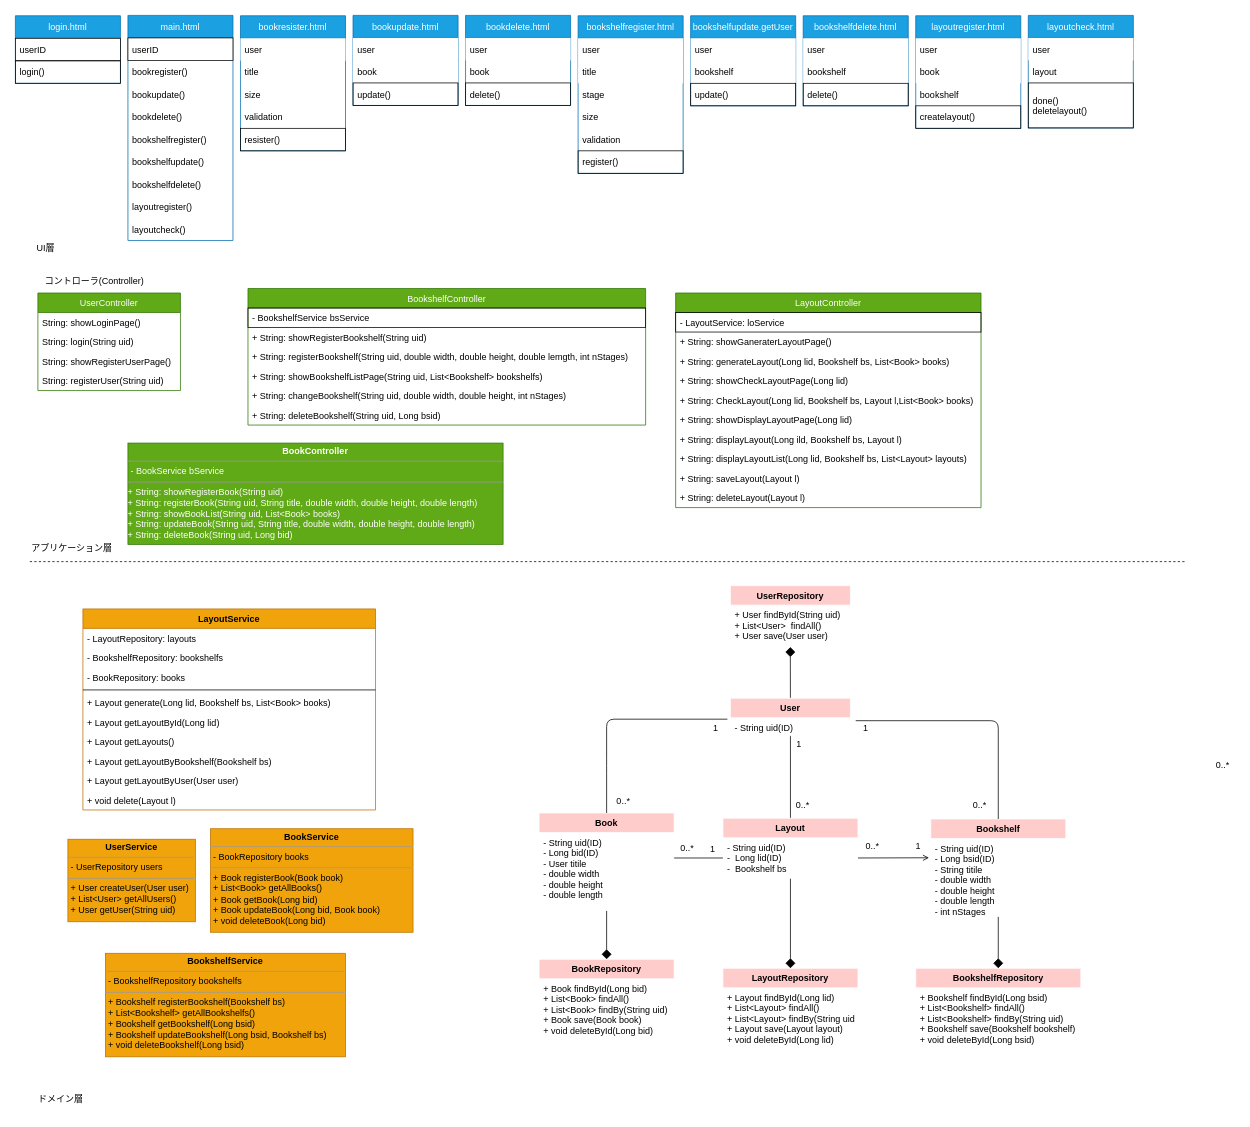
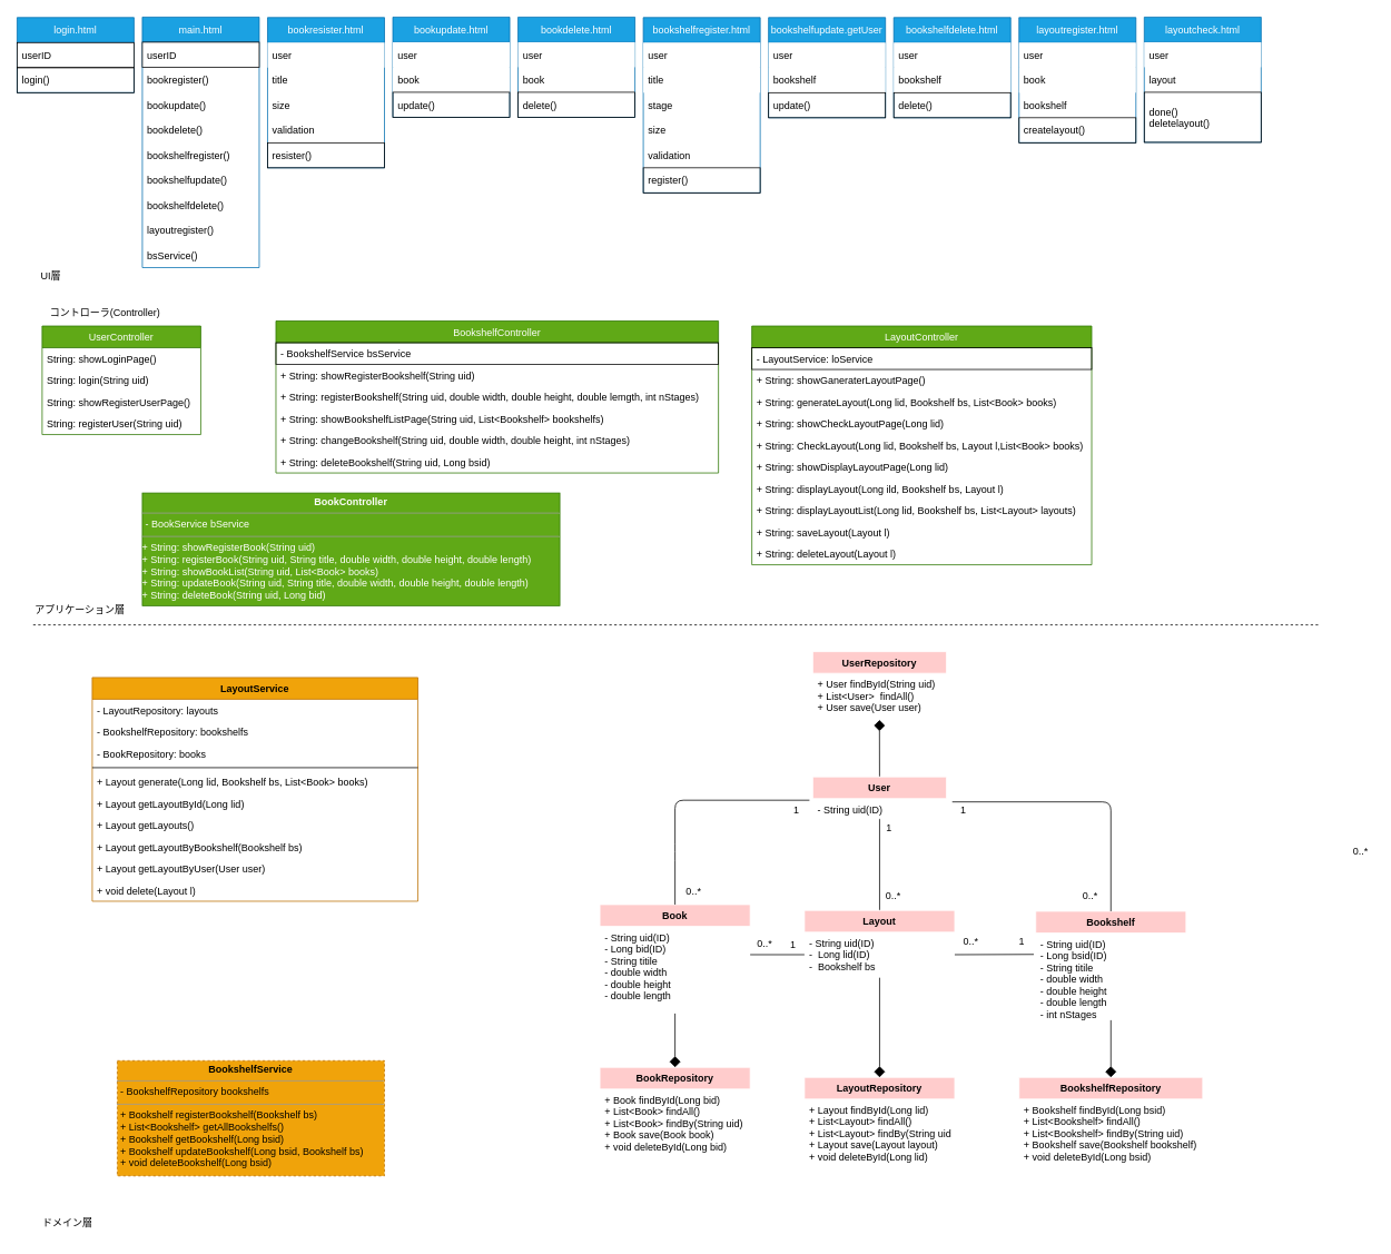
- <mxCell id="38" value="layoutcheck()" style="text;strokeColor=none;fillColor=none;align=left;verticalAlign=middle;spacingLeft=4;spacingRight=4;overflow=hidden;points=[[0,0.5],[1,0.5]];portConstraint=eastwest;rotatable=0;" parent="29" vertex="1"><mxGeometry y="270" width="140" height="30" as="geometry" /></mxCell>
+ <mxCell id="38" value="bsService()" style="text;strokeColor=none;fillColor=none;align=left;verticalAlign=middle;spacingLeft=4;spacingRight=4;overflow=hidden;points=[[0,0.5],[1,0.5]];portConstraint=eastwest;rotatable=0;" parent="29" vertex="1"><mxGeometry y="270" width="140" height="30" as="geometry" /></mxCell>
- <mxCell id="96" value="- String uid(ID)&#10;- Long bid(ID)&#10;- User titile&#10;- double width&#10;- double height&#10;- double length" style="text;strokeColor=none;fillColor=none;align=left;verticalAlign=top;spacingLeft=4;spacingRight=4;overflow=hidden;rotatable=0;points=[[0,0.5],[1,0.5]];portConstraint=eastwest;" parent="95" vertex="1"><mxGeometry y="26" width="180" height="104" as="geometry" /></mxCell>
+ <mxCell id="96" value="- String uid(ID)&#10;- Long bid(ID)&#10;- String titile&#10;- double width&#10;- double height&#10;- double length" style="text;strokeColor=none;fillColor=none;align=left;verticalAlign=top;spacingLeft=4;spacingRight=4;overflow=hidden;rotatable=0;points=[[0,0.5],[1,0.5]];portConstraint=eastwest;" parent="95" vertex="1"><mxGeometry y="26" width="180" height="104" as="geometry" /></mxCell>
- <mxCell id="129" style="edgeStyle=none;html=1;exitX=1;exitY=0.5;exitDx=0;exitDy=0;entryX=-0.013;entryY=0.247;entryDx=0;entryDy=0;entryPerimeter=0;endArrow=open;endFill=0;" parent="1" source="100" target="103" edge="1"><mxGeometry relative="1" as="geometry" /></mxCell>
+ <mxCell id="129" style="edgeStyle=none;html=1;exitX=1;exitY=0.5;exitDx=0;exitDy=0;entryX=-0.013;entryY=0.247;entryDx=0;entryDy=0;entryPerimeter=0;endArrow=none;endFill=0;" parent="1" source="100" target="103" edge="1"><mxGeometry relative="1" as="geometry" /></mxCell>
- <mxCell id="67" value="&lt;p style=&quot;margin: 0px ; margin-top: 4px ; text-align: center&quot;&gt;&lt;b&gt;UserService&lt;/b&gt;&lt;/p&gt;&lt;hr size=&quot;1&quot;&gt;&lt;p style=&quot;margin: 0px ; margin-left: 4px&quot;&gt;- UserRepository users&lt;br&gt;&lt;/p&gt;&lt;hr size=&quot;1&quot;&gt;&lt;p style=&quot;margin: 0px ; margin-left: 4px&quot;&gt;+ User createUser(User user)&lt;/p&gt;&lt;p style=&quot;margin: 0px ; margin-left: 4px&quot;&gt;+ List&amp;lt;User&amp;gt; getAllUsers()&lt;/p&gt;&lt;p style=&quot;margin: 0px ; margin-left: 4px&quot;&gt;+ User getUser(String uid)&lt;/p&gt;&lt;p style=&quot;margin: 0px ; margin-left: 4px&quot;&gt;&lt;br&gt;&lt;/p&gt;" style="verticalAlign=top;align=left;overflow=fill;fontSize=12;fontFamily=Helvetica;html=1;strokeColor=#BD7000;fillColor=#f0a30a;fontColor=#000000;" parent="1" vertex="1"><mxGeometry x="90" y="1118" width="170" height="110" as="geometry" /></mxCell>
- <mxCell id="70" value="&lt;p style=&quot;margin: 0px ; margin-top: 4px ; text-align: center&quot;&gt;&lt;b&gt;BookService&lt;/b&gt;&lt;/p&gt;&lt;hr size=&quot;1&quot;&gt;&lt;p style=&quot;margin: 0px ; margin-left: 4px&quot;&gt;- BookRepository books&lt;br&gt;&lt;/p&gt;&lt;hr size=&quot;1&quot;&gt;&lt;p style=&quot;margin: 0px ; margin-left: 4px&quot;&gt;+ Book registerBook(Book book)&lt;/p&gt;&lt;p style=&quot;margin: 0px ; margin-left: 4px&quot;&gt;+ List&amp;lt;Book&amp;gt; getAllBooks()&lt;/p&gt;&lt;p style=&quot;margin: 0px ; margin-left: 4px&quot;&gt;+ Book getBook(Long bid)&lt;/p&gt;&lt;p style=&quot;margin: 0px ; margin-left: 4px&quot;&gt;+ Book updateBook(Long bid, Book book)&lt;/p&gt;&lt;p style=&quot;margin: 0px ; margin-left: 4px&quot;&gt;+ void deleteBook(Long bid)&lt;/p&gt;" style="verticalAlign=top;align=left;overflow=fill;fontSize=12;fontFamily=Helvetica;html=1;strokeColor=#BD7000;fillColor=#f0a30a;fontColor=#000000;" parent="1" vertex="1"><mxGeometry x="280" y="1104" width="270" height="138" as="geometry" /></mxCell>
- <mxCell id="82" value="&lt;p style=&quot;margin: 0px ; margin-top: 4px ; text-align: center&quot;&gt;&lt;b&gt;BookshelfService&lt;/b&gt;&lt;/p&gt;&lt;hr size=&quot;1&quot;&gt;&lt;p style=&quot;margin: 0px ; margin-left: 4px&quot;&gt;- BookshelfRepository bookshelfs&lt;br&gt;&lt;/p&gt;&lt;hr size=&quot;1&quot;&gt;&lt;p style=&quot;margin: 0px ; margin-left: 4px&quot;&gt;+ Bookshelf registerBookshelf(Bookshelf bs)&lt;/p&gt;&lt;p style=&quot;margin: 0px ; margin-left: 4px&quot;&gt;+ List&amp;lt;Bookshelf&amp;gt; getAllBookshelfs()&lt;/p&gt;&lt;p style=&quot;margin: 0px ; margin-left: 4px&quot;&gt;+ Bookshelf getBookshelf(Long bsid)&lt;/p&gt;&lt;p style=&quot;margin: 0px ; margin-left: 4px&quot;&gt;+ Bookshelf updateBookshelf(Long bsid, Bookshelf bs)&lt;/p&gt;&lt;p style=&quot;margin: 0px ; margin-left: 4px&quot;&gt;+ void deleteBookshelf(Long bsid)&lt;/p&gt;" style="verticalAlign=top;align=left;overflow=fill;fontSize=12;fontFamily=Helvetica;html=1;strokeColor=#BD7000;fillColor=#f0a30a;fontColor=#000000;" parent="1" vertex="1"><mxGeometry x="140" y="1270" width="320" height="138" as="geometry" /></mxCell>
+ <mxCell id="82" value="&lt;p style=&quot;margin: 0px ; margin-top: 4px ; text-align: center&quot;&gt;&lt;b&gt;BookshelfService&lt;/b&gt;&lt;/p&gt;&lt;hr size=&quot;1&quot;&gt;&lt;p style=&quot;margin: 0px ; margin-left: 4px&quot;&gt;- BookshelfRepository bookshelfs&lt;br&gt;&lt;/p&gt;&lt;hr size=&quot;1&quot;&gt;&lt;p style=&quot;margin: 0px ; margin-left: 4px&quot;&gt;+ Bookshelf registerBookshelf(Bookshelf bs)&lt;/p&gt;&lt;p style=&quot;margin: 0px ; margin-left: 4px&quot;&gt;+ List&amp;lt;Bookshelf&amp;gt; getAllBookshelfs()&lt;/p&gt;&lt;p style=&quot;margin: 0px ; margin-left: 4px&quot;&gt;+ Bookshelf getBookshelf(Long bsid)&lt;/p&gt;&lt;p style=&quot;margin: 0px ; margin-left: 4px&quot;&gt;+ Bookshelf updateBookshelf(Long bsid, Bookshelf bs)&lt;/p&gt;&lt;p style=&quot;margin: 0px ; margin-left: 4px&quot;&gt;+ void deleteBookshelf(Long bsid)&lt;/p&gt;" style="verticalAlign=top;align=left;overflow=fill;fontSize=12;fontFamily=Helvetica;html=1;strokeColor=#BD7000;fillColor=#f0a30a;fontColor=#000000;dashed=1;" parent="1" vertex="1"><mxGeometry x="140" y="1270" width="320" height="138" as="geometry" /></mxCell>
